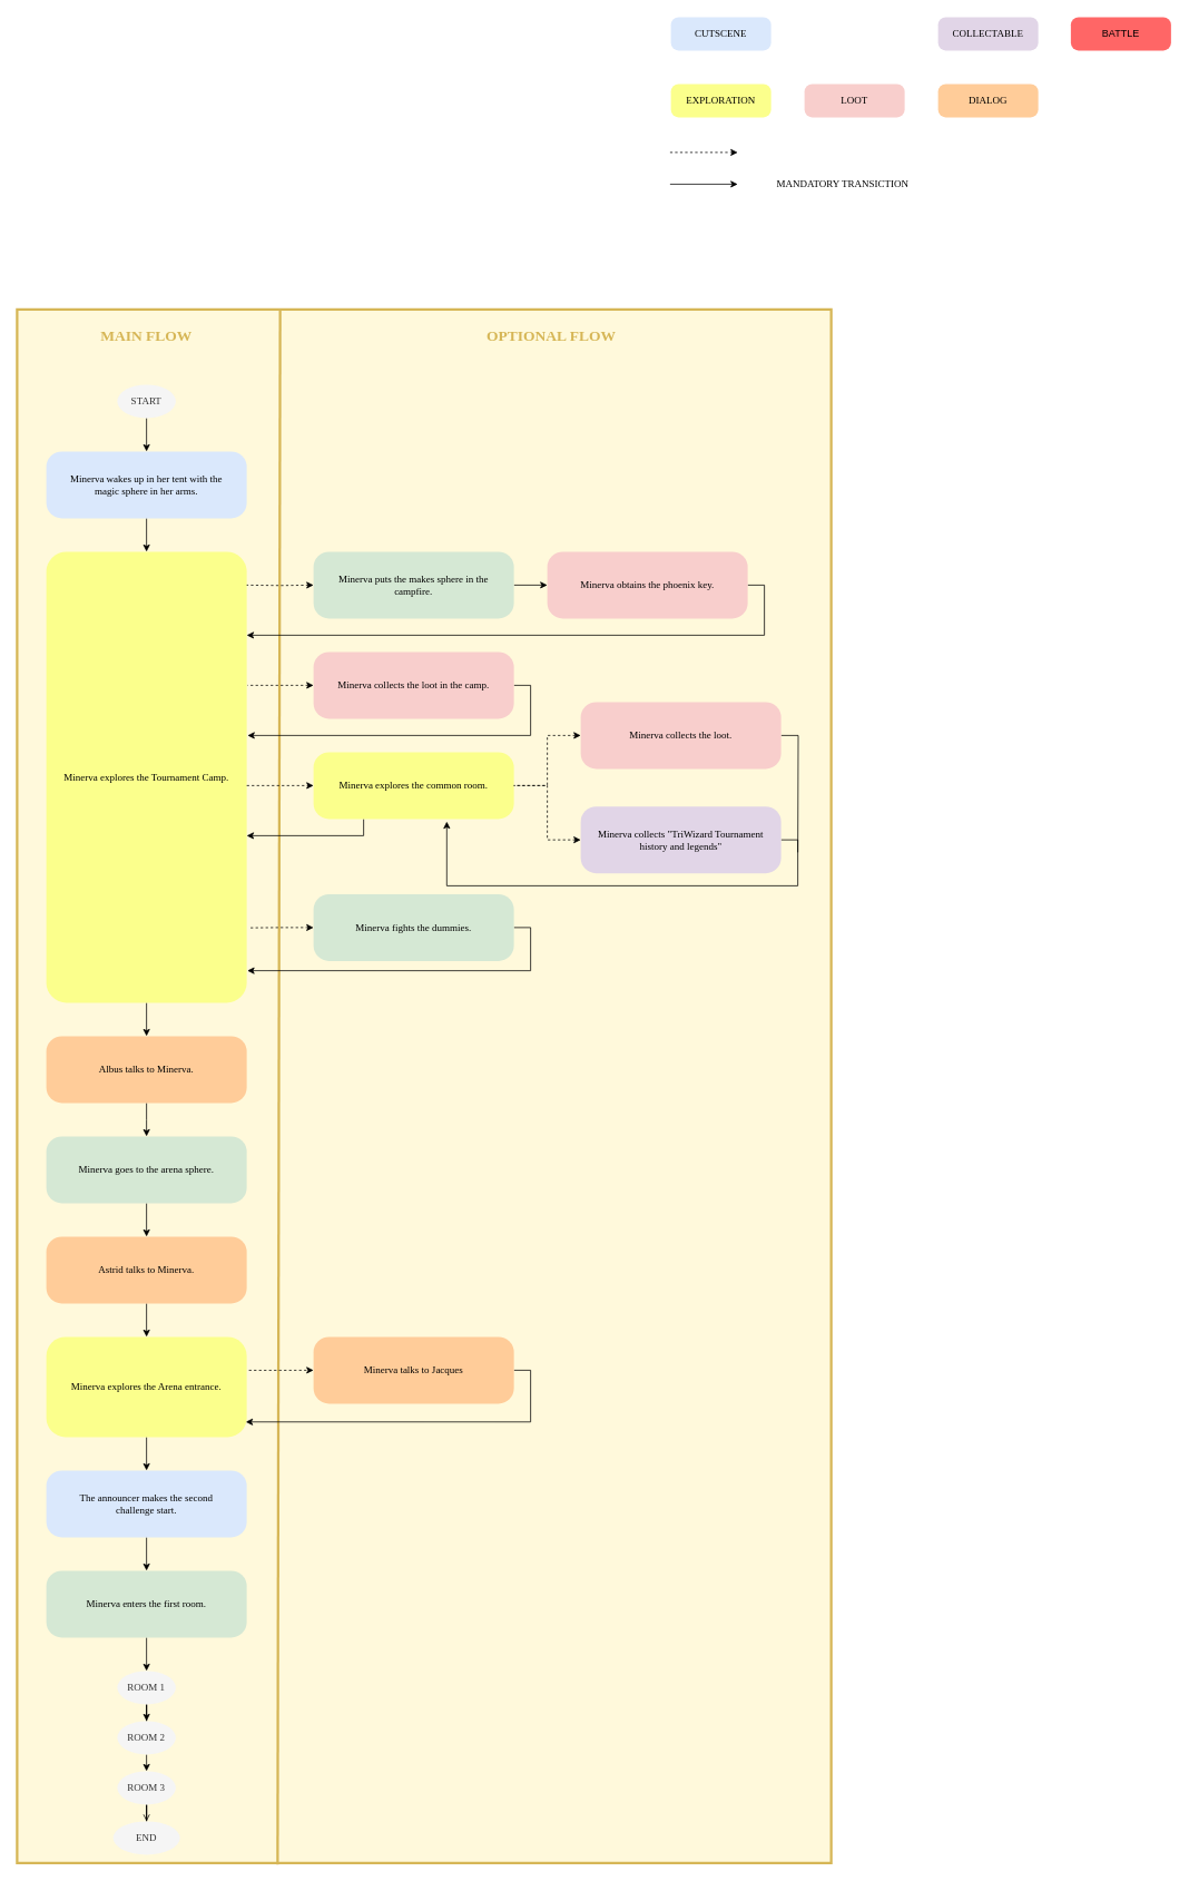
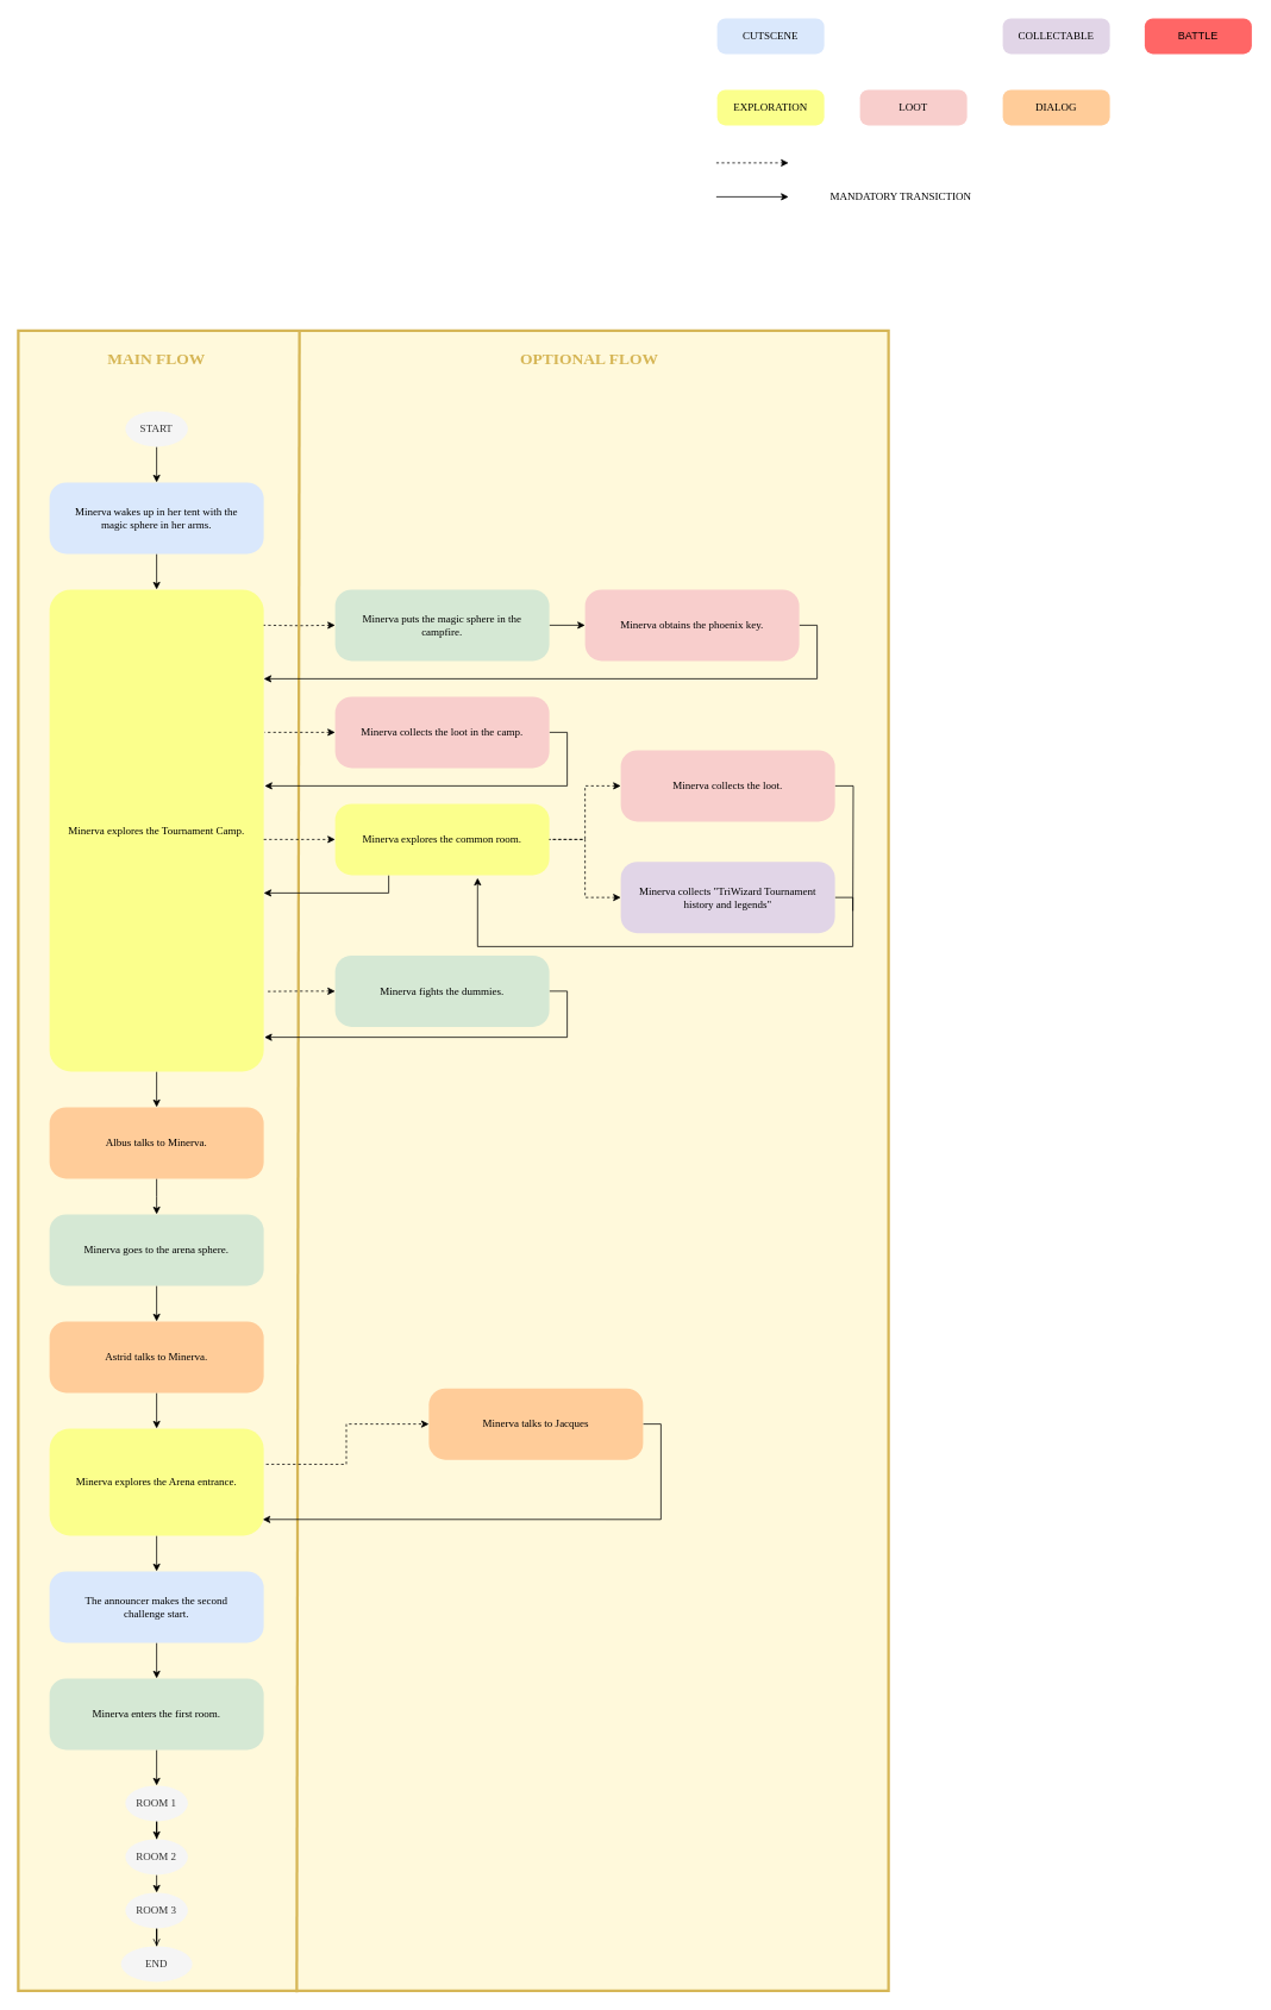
- <mxCell id="19" value="&lt;font face=&quot;Comfortaa&quot; data-font-src=&quot;https://fonts.googleapis.com/css?family=Comfortaa&quot;&gt;Minerva puts the makes sphere in the campfire.&lt;/font&gt;" style="rounded=1;whiteSpace=wrap;html=1;fillColor=#d5e8d4;arcSize=23;spacingTop=20;spacing=0;spacingLeft=20;spacingBottom=20;spacingRight=20;strokeColor=none;" vertex="1" parent="1"><mxGeometry x="375" y="660" width="240" height="80" as="geometry" /></mxCell>
+ <mxCell id="19" value="&lt;font face=&quot;Comfortaa&quot; data-font-src=&quot;https://fonts.googleapis.com/css?family=Comfortaa&quot;&gt;Minerva puts the magic sphere in the campfire.&lt;/font&gt;" style="rounded=1;whiteSpace=wrap;html=1;fillColor=#d5e8d4;arcSize=23;spacingTop=20;spacing=0;spacingLeft=20;spacingBottom=20;spacingRight=20;strokeColor=none;" vertex="1" parent="1"><mxGeometry x="375" y="660" width="240" height="80" as="geometry" /></mxCell>
- <mxCell id="49" value="&lt;font face=&quot;Comfortaa&quot; data-font-src=&quot;https://fonts.googleapis.com/css?family=Comfortaa&quot;&gt;Minerva talks to Jacques&lt;/font&gt;" style="rounded=1;whiteSpace=wrap;html=1;arcSize=23;spacingTop=20;spacing=0;spacingLeft=20;spacingBottom=20;spacingRight=20;strokeColor=none;fillColor=#FFCC99;" vertex="1" parent="1"><mxGeometry x="375" y="1600" width="240" height="80" as="geometry" /></mxCell>
+ <mxCell id="49" value="&lt;font face=&quot;Comfortaa&quot; data-font-src=&quot;https://fonts.googleapis.com/css?family=Comfortaa&quot;&gt;Minerva talks to Jacques&lt;/font&gt;" style="rounded=1;whiteSpace=wrap;html=1;arcSize=23;spacingTop=20;spacing=0;spacingLeft=20;spacingBottom=20;spacingRight=20;strokeColor=none;fillColor=#FFCC99;" vertex="1" parent="1"><mxGeometry x="480" y="1555" width="240" height="80" as="geometry" /></mxCell>
